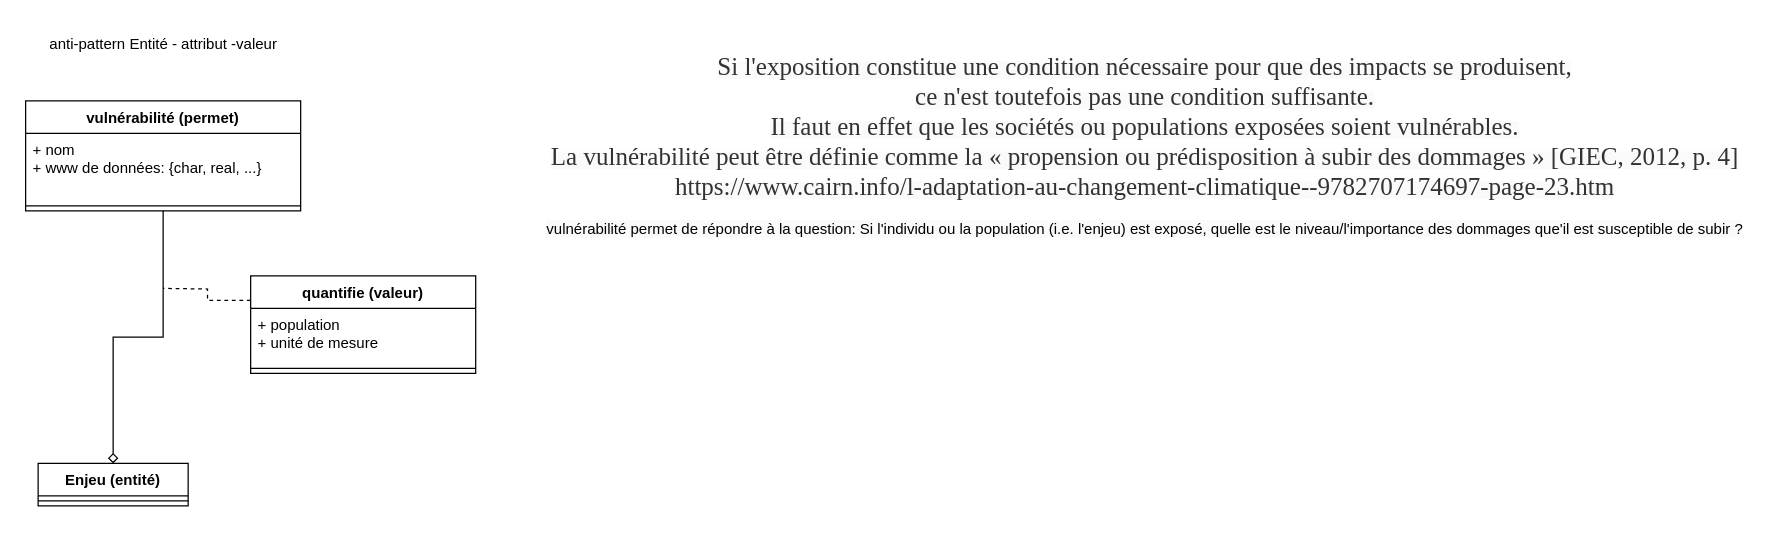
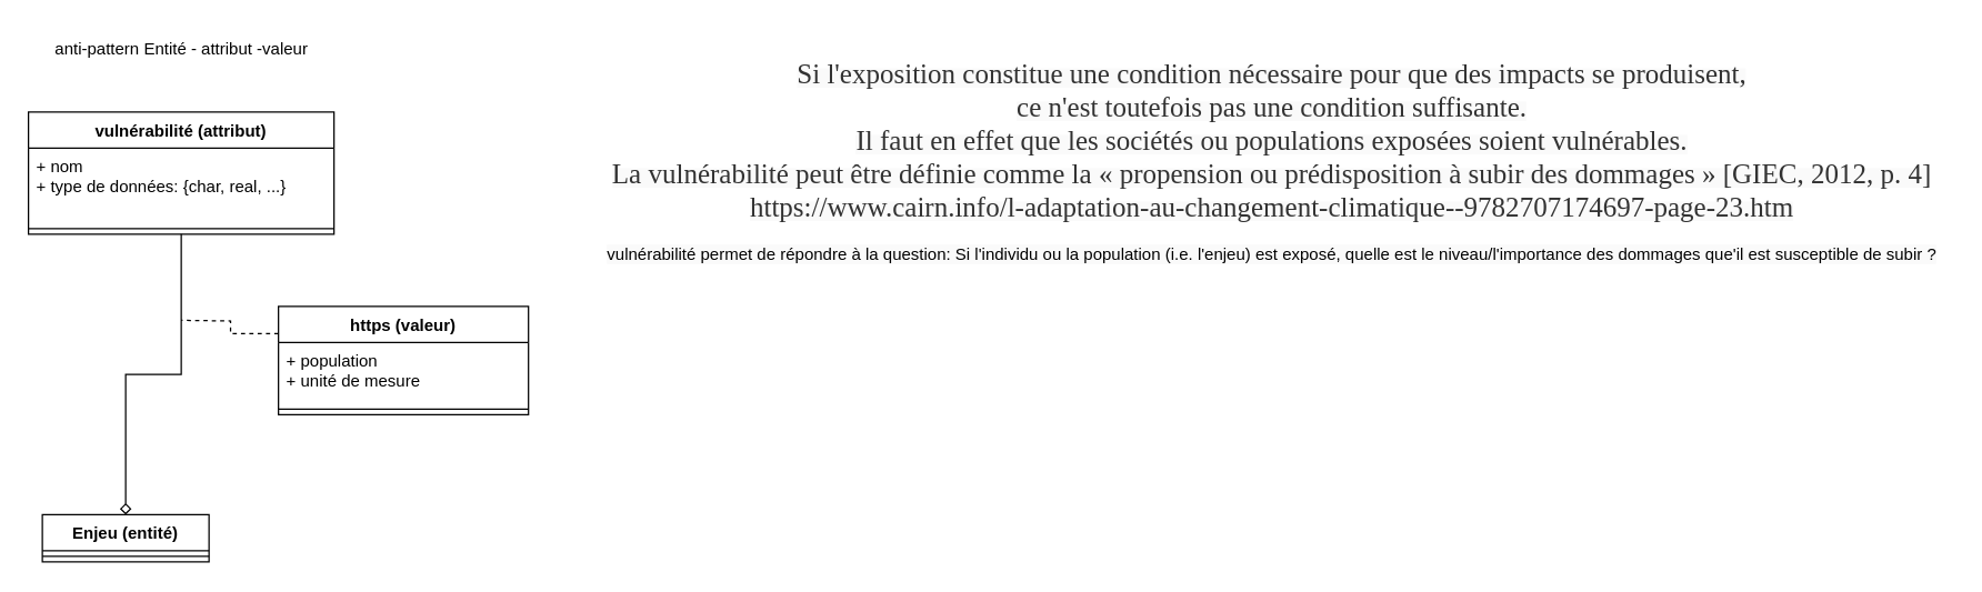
- <mxCell id="6" value="vulnérabilité (permet)" style="swimlane;fontStyle=1;align=center;verticalAlign=top;childLayout=stackLayout;horizontal=1;startSize=26;horizontalStack=0;resizeParent=1;resizeParentMax=0;resizeLast=0;collapsible=1;marginBottom=0;" vertex="1" parent="1"><mxGeometry x="20" y="80" width="220" height="88" as="geometry" /></mxCell>
+ <mxCell id="6" value="vulnérabilité (attribut)" style="swimlane;fontStyle=1;align=center;verticalAlign=top;childLayout=stackLayout;horizontal=1;startSize=26;horizontalStack=0;resizeParent=1;resizeParentMax=0;resizeLast=0;collapsible=1;marginBottom=0;" vertex="1" parent="1"><mxGeometry x="20" y="80" width="220" height="88" as="geometry" /></mxCell>
- <mxCell id="7" value="+ nom&#10;+ www de données: {char, real, ...}" style="text;strokeColor=none;fillColor=none;align=left;verticalAlign=top;spacingLeft=4;spacingRight=4;overflow=hidden;rotatable=0;points=[[0,0.5],[1,0.5]];portConstraint=eastwest;" vertex="1" parent="6"><mxGeometry y="26" width="220" height="54" as="geometry" /></mxCell>
+ <mxCell id="7" value="+ nom&#10;+ type de données: {char, real, ...}" style="text;strokeColor=none;fillColor=none;align=left;verticalAlign=top;spacingLeft=4;spacingRight=4;overflow=hidden;rotatable=0;points=[[0,0.5],[1,0.5]];portConstraint=eastwest;" vertex="1" parent="6"><mxGeometry y="26" width="220" height="54" as="geometry" /></mxCell>
- <mxCell id="10" value="quantifie (valeur)" style="swimlane;fontStyle=1;align=center;verticalAlign=top;childLayout=stackLayout;horizontal=1;startSize=26;horizontalStack=0;resizeParent=1;resizeParentMax=0;resizeLast=0;collapsible=1;marginBottom=0;" vertex="1" parent="1"><mxGeometry x="200" y="220" width="180" height="78" as="geometry" /></mxCell>
+ <mxCell id="10" value="https (valeur)" style="swimlane;fontStyle=1;align=center;verticalAlign=top;childLayout=stackLayout;horizontal=1;startSize=26;horizontalStack=0;resizeParent=1;resizeParentMax=0;resizeLast=0;collapsible=1;marginBottom=0;" vertex="1" parent="1"><mxGeometry x="200" y="220" width="180" height="78" as="geometry" /></mxCell>
